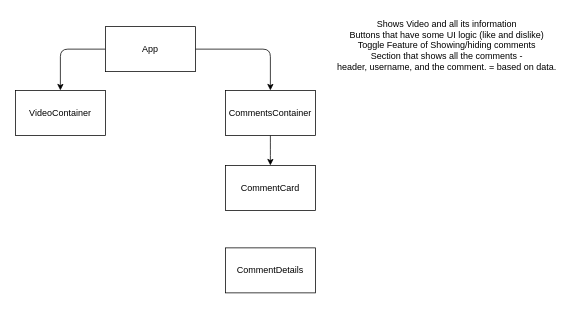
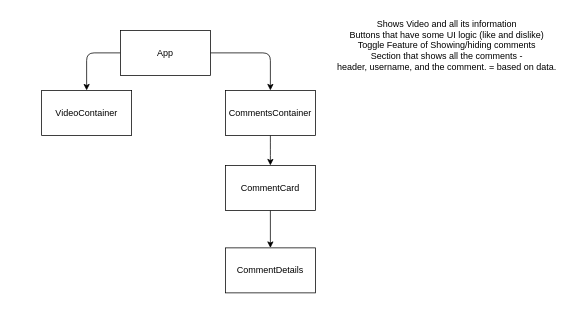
- <mxCell id="4" value="App" style="whiteSpace=wrap;html=1;" vertex="1" parent="1"><mxGeometry x="140" y="35" width="120" height="60" as="geometry" /></mxCell>
+ <mxCell id="4" value="App" style="whiteSpace=wrap;html=1;" vertex="1" parent="1"><mxGeometry x="160" y="40" width="120" height="60" as="geometry" /></mxCell>
- <mxCell id="5" value="VideoContainer" style="whiteSpace=wrap;html=1;" vertex="1" parent="1"><mxGeometry x="20" y="120" width="120" height="60" as="geometry" /></mxCell>
+ <mxCell id="5" value="VideoContainer" style="whiteSpace=wrap;html=1;" vertex="1" parent="1"><mxGeometry x="55" y="120" width="120" height="60" as="geometry" /></mxCell>
+ <mxCell id="9" value="" style="edgeStyle=orthogonalEdgeStyle;html=1;" edge="1" parent="1" source="10" target="11"><mxGeometry relative="1" as="geometry" /></mxCell>
